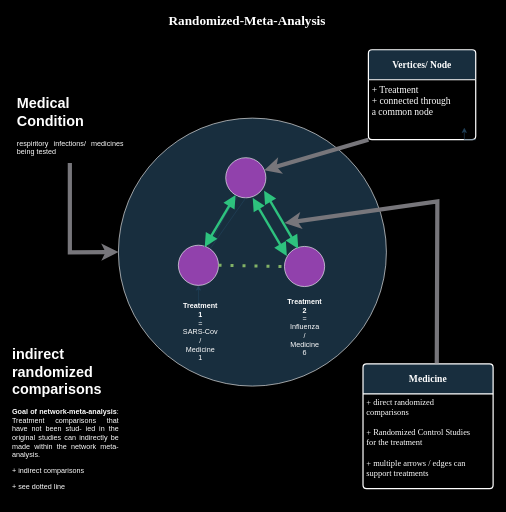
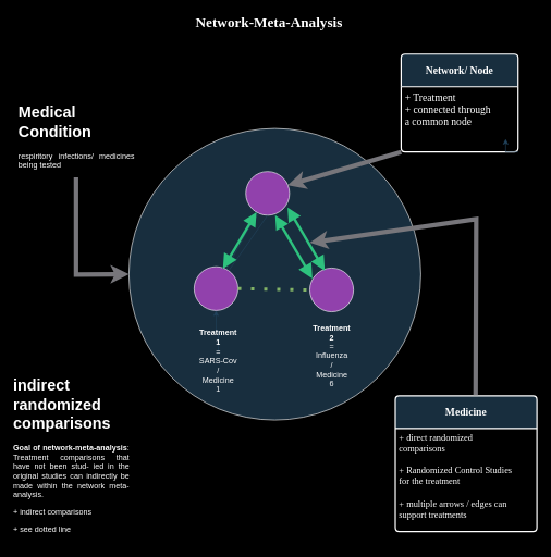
- <mxCell id="3" value="&lt;font style=&quot;font-size: 22px;&quot;&gt;&lt;b&gt;Randomized-Meta-Analysis&lt;/b&gt;&lt;/font&gt;" style="text;html=1;align=center;verticalAlign=middle;whiteSpace=wrap;rounded=0;fontFamily=Architects Daughter;fontSource=https%3A%2F%2Ffonts.googleapis.com%2Fcss%3Ffamily%3DArchitects%2BDaughter;fontColor=#FFFFFF;labelBackgroundColor=none;" parent="1" vertex="1"><mxGeometry x="235" y="20" width="354" height="30" as="geometry" /></mxCell>
+ <mxCell id="3" value="&lt;font style=&quot;font-size: 22px;&quot;&gt;&lt;b&gt;Network-Meta-Analysis&lt;/b&gt;&lt;/font&gt;" style="text;html=1;align=center;verticalAlign=middle;whiteSpace=wrap;rounded=0;fontFamily=Architects Daughter;fontSource=https%3A%2F%2Ffonts.googleapis.com%2Fcss%3Ffamily%3DArchitects%2BDaughter;fontColor=#FFFFFF;labelBackgroundColor=none;" parent="1" vertex="1"><mxGeometry x="235" y="20" width="354" height="30" as="geometry" /></mxCell>
- <mxCell id="13" value="&lt;b&gt;&lt;font style=&quot;font-size: 16px;&quot;&gt;Vertices/ Node&lt;/font&gt;&lt;/b&gt;" style="swimlane;childLayout=stackLayout;horizontal=1;startSize=50;horizontalStack=0;rounded=1;fontSize=14;fontStyle=0;strokeWidth=2;resizeParent=0;resizeLast=1;shadow=0;dashed=0;align=center;arcSize=4;whiteSpace=wrap;html=1;hachureGap=4;fontFamily=Architects Daughter;fontSource=https%3A%2F%2Ffonts.googleapis.com%2Fcss%3Ffamily%3DArchitects%2BDaughter;labelBackgroundColor=none;fillColor=#182E3E;strokeColor=#FFFFFF;fontColor=#FFFFFF;" vertex="1" parent="1"><mxGeometry x="614" y="82" width="179" height="150" as="geometry" /></mxCell>
+ <mxCell id="13" value="&lt;b&gt;&lt;font style=&quot;font-size: 16px;&quot;&gt;Network/ Node&lt;/font&gt;&lt;/b&gt;" style="swimlane;childLayout=stackLayout;horizontal=1;startSize=50;horizontalStack=0;rounded=1;fontSize=14;fontStyle=0;strokeWidth=2;resizeParent=0;resizeLast=1;shadow=0;dashed=0;align=center;arcSize=4;whiteSpace=wrap;html=1;hachureGap=4;fontFamily=Architects Daughter;fontSource=https%3A%2F%2Ffonts.googleapis.com%2Fcss%3Ffamily%3DArchitects%2BDaughter;labelBackgroundColor=none;fillColor=#182E3E;strokeColor=#FFFFFF;fontColor=#FFFFFF;" vertex="1" parent="1"><mxGeometry x="614" y="82" width="179" height="150" as="geometry" /></mxCell>
